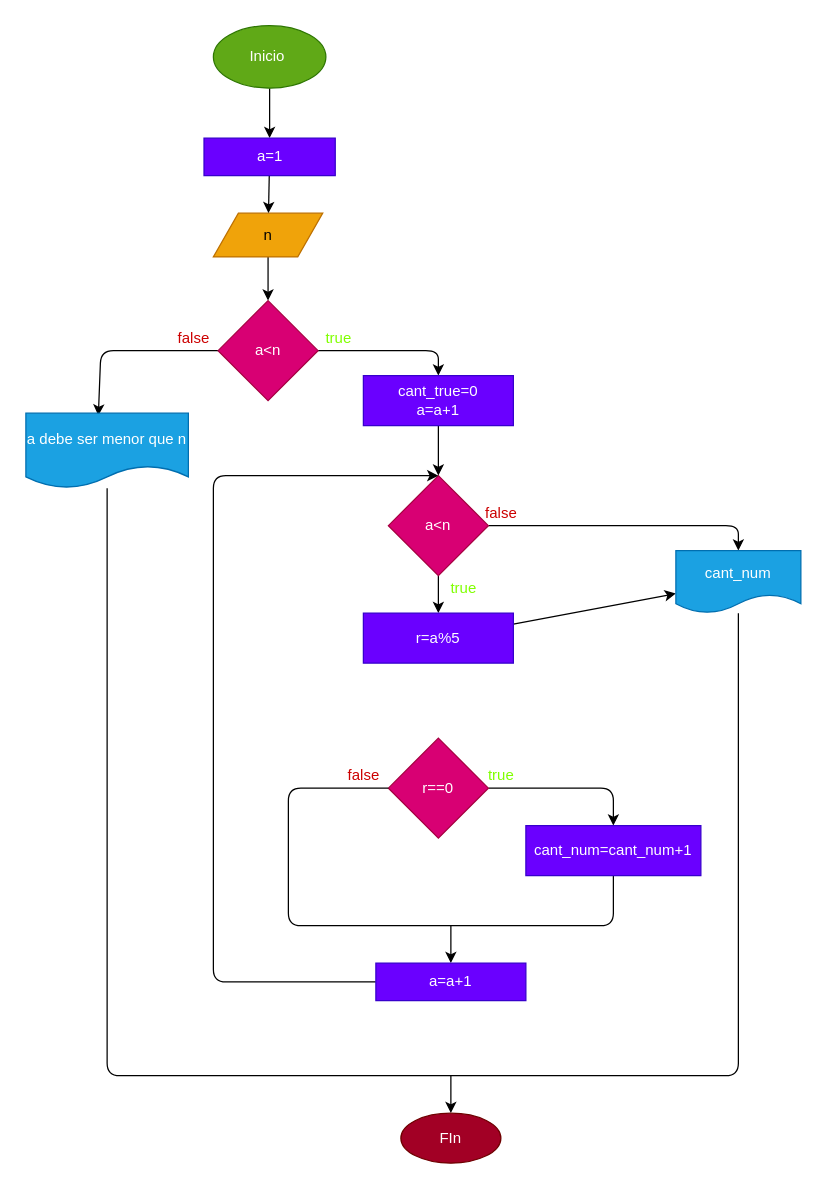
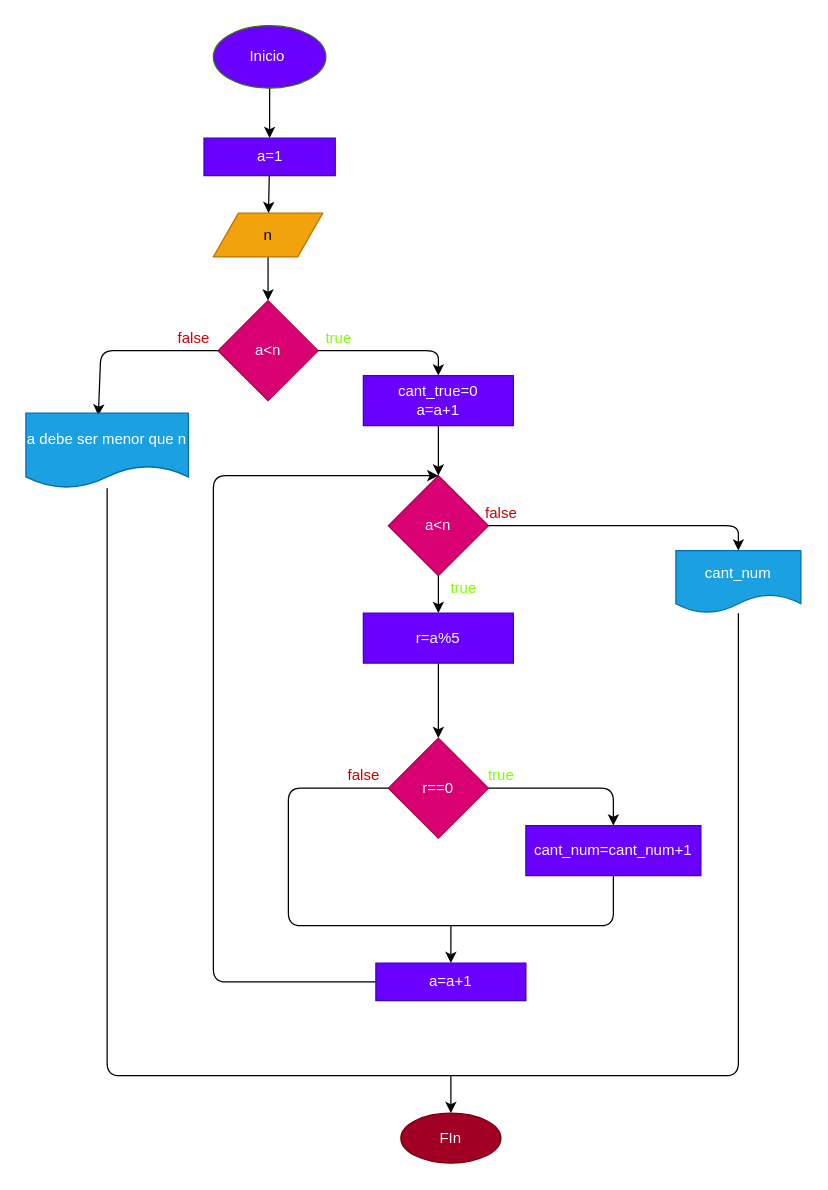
- <mxCell id="3" value="Inicio&amp;nbsp;" style="ellipse;whiteSpace=wrap;html=1;fillColor=#60a917;fontColor=#ffffff;strokeColor=#2D7600;" vertex="1" parent="1"><mxGeometry x="170" y="20" width="90" height="50" as="geometry" /></mxCell>
+ <mxCell id="3" value="Inicio&amp;nbsp;" style="ellipse;whiteSpace=wrap;html=1;fillColor=#6a00ff;fontColor=#ffffff;strokeColor=#2D7600;" vertex="1" parent="1"><mxGeometry x="170" y="20" width="90" height="50" as="geometry" /></mxCell>
- <mxCell id="17" value="" style="edgeStyle=none;html=1;startArrow=none;startFill=0;" edge="1" parent="1" source="18" target="27"><mxGeometry relative="1" as="geometry" /></mxCell>
+ <mxCell id="17" value="" style="edgeStyle=none;html=1;startArrow=none;startFill=0;" edge="1" parent="1" source="18" target="20"><mxGeometry relative="1" as="geometry" /></mxCell>
